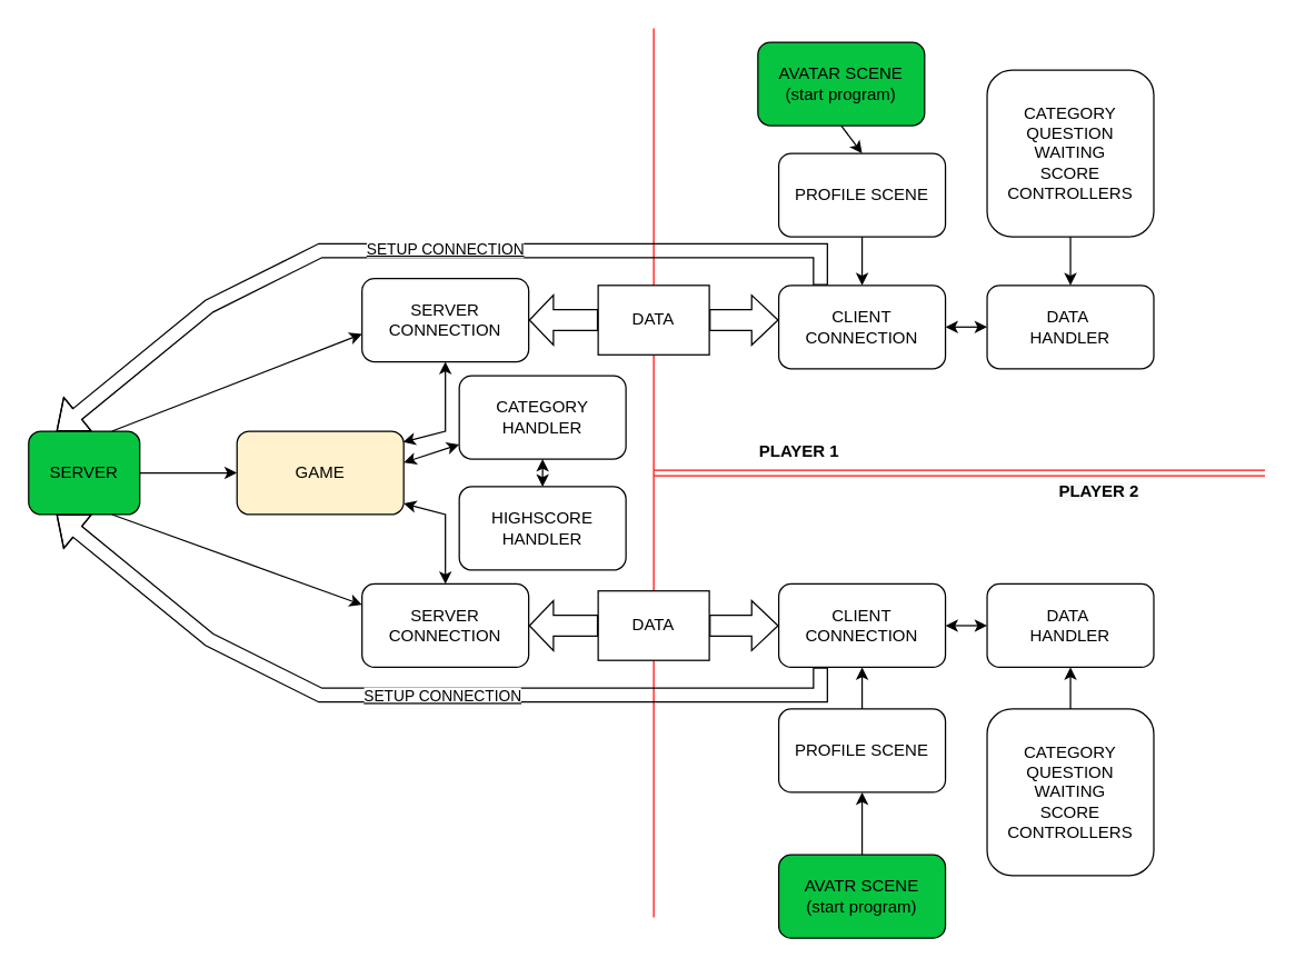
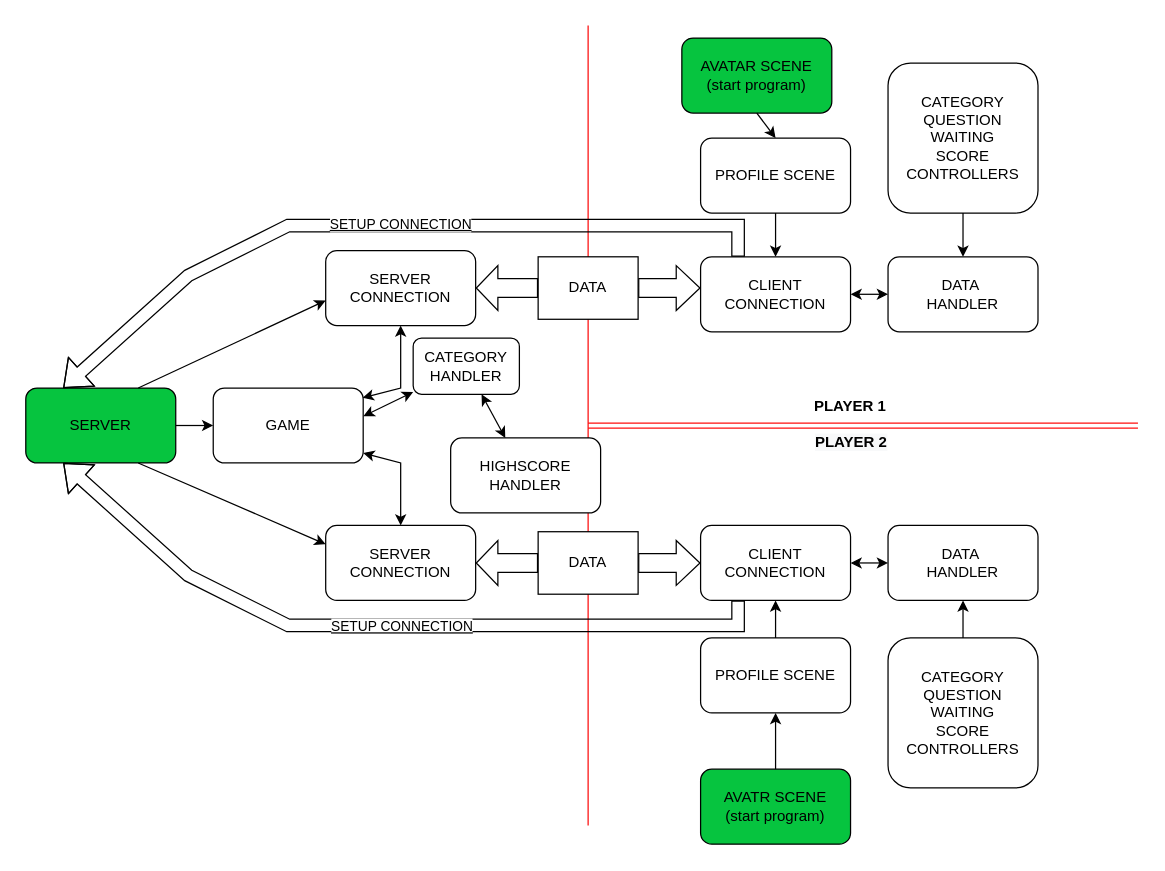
- <mxCell id="7" value="CATEGORY&lt;br&gt;HANDLER" style="rounded=1;whiteSpace=wrap;html=1;" parent="1" vertex="1"><mxGeometry x="330" y="270" width="120" height="60" as="geometry" /></mxCell>
+ <mxCell id="7" value="CATEGORY&lt;br&gt;HANDLER" style="rounded=1;whiteSpace=wrap;html=1;" parent="1" vertex="1"><mxGeometry x="330" y="270" width="85" height="45" as="geometry" /></mxCell>
- <mxCell id="24" value="&lt;b&gt;PLAYER 1&lt;/b&gt;" style="text;html=1;strokeColor=none;fillColor=none;align=center;verticalAlign=middle;whiteSpace=wrap;rounded=0;" parent="1" vertex="1"><mxGeometry x="545" y="310" width="60" height="30" as="geometry" /></mxCell>
+ <mxCell id="24" value="&lt;b&gt;PLAYER 1&lt;/b&gt;" style="text;html=1;strokeColor=none;fillColor=none;align=center;verticalAlign=middle;whiteSpace=wrap;rounded=0;" parent="1" vertex="1"><mxGeometry x="650" y="310" width="60" height="30" as="geometry" /></mxCell>
- <mxCell id="3" value="SERVER" style="rounded=1;whiteSpace=wrap;html=1;fillColor=#06C43F;" parent="1" vertex="1"><mxGeometry x="20" y="310" width="80" height="60" as="geometry" /></mxCell>
+ <mxCell id="3" value="SERVER" style="rounded=1;whiteSpace=wrap;html=1;fillColor=#06C43F;" parent="1" vertex="1"><mxGeometry x="20" y="310" width="120" height="60" as="geometry" /></mxCell>
- <mxCell id="12" value="GAME" style="rounded=1;whiteSpace=wrap;html=1;fillColor=#fff2cc;" parent="1" vertex="1"><mxGeometry x="170" y="310" width="120" height="60" as="geometry" /></mxCell>
+ <mxCell id="12" value="GAME" style="rounded=1;whiteSpace=wrap;html=1;" parent="1" vertex="1"><mxGeometry x="170" y="310" width="120" height="60" as="geometry" /></mxCell>
- <mxCell id="25" value="&lt;span style=&quot;color: rgb(0, 0, 0); font-family: Helvetica; font-size: 12px; font-style: normal; font-variant-ligatures: normal; font-variant-caps: normal; letter-spacing: normal; orphans: 2; text-align: center; text-indent: 0px; text-transform: none; widows: 2; word-spacing: 0px; -webkit-text-stroke-width: 0px; background-color: rgb(248, 249, 250); text-decoration-thickness: initial; text-decoration-style: initial; text-decoration-color: initial; float: none; display: inline !important;&quot;&gt;&lt;b&gt;PLAYER 2&lt;/b&gt;&lt;/span&gt;" style="text;whiteSpace=wrap;html=1;" parent="1" vertex="1"><mxGeometry x="760" y="340" width="90" height="40" as="geometry" /></mxCell>
+ <mxCell id="25" value="&lt;span style=&quot;color: rgb(0, 0, 0); font-family: Helvetica; font-size: 12px; font-style: normal; font-variant-ligatures: normal; font-variant-caps: normal; letter-spacing: normal; orphans: 2; text-align: center; text-indent: 0px; text-transform: none; widows: 2; word-spacing: 0px; -webkit-text-stroke-width: 0px; background-color: rgb(248, 249, 250); text-decoration-thickness: initial; text-decoration-style: initial; text-decoration-color: initial; float: none; display: inline !important;&quot;&gt;&lt;b&gt;PLAYER 2&lt;/b&gt;&lt;/span&gt;" style="text;whiteSpace=wrap;html=1;" parent="1" vertex="1"><mxGeometry x="650" y="340" width="90" height="40" as="geometry" /></mxCell>
- <mxCell id="28" value="HIGHSCORE&lt;br&gt;HANDLER" style="rounded=1;whiteSpace=wrap;html=1;" parent="1" vertex="1"><mxGeometry x="330" y="350" width="120" height="60" as="geometry" /></mxCell>
+ <mxCell id="28" value="HIGHSCORE&lt;br&gt;HANDLER" style="rounded=1;whiteSpace=wrap;html=1;" parent="1" vertex="1"><mxGeometry x="360" y="350" width="120" height="60" as="geometry" /></mxCell>
